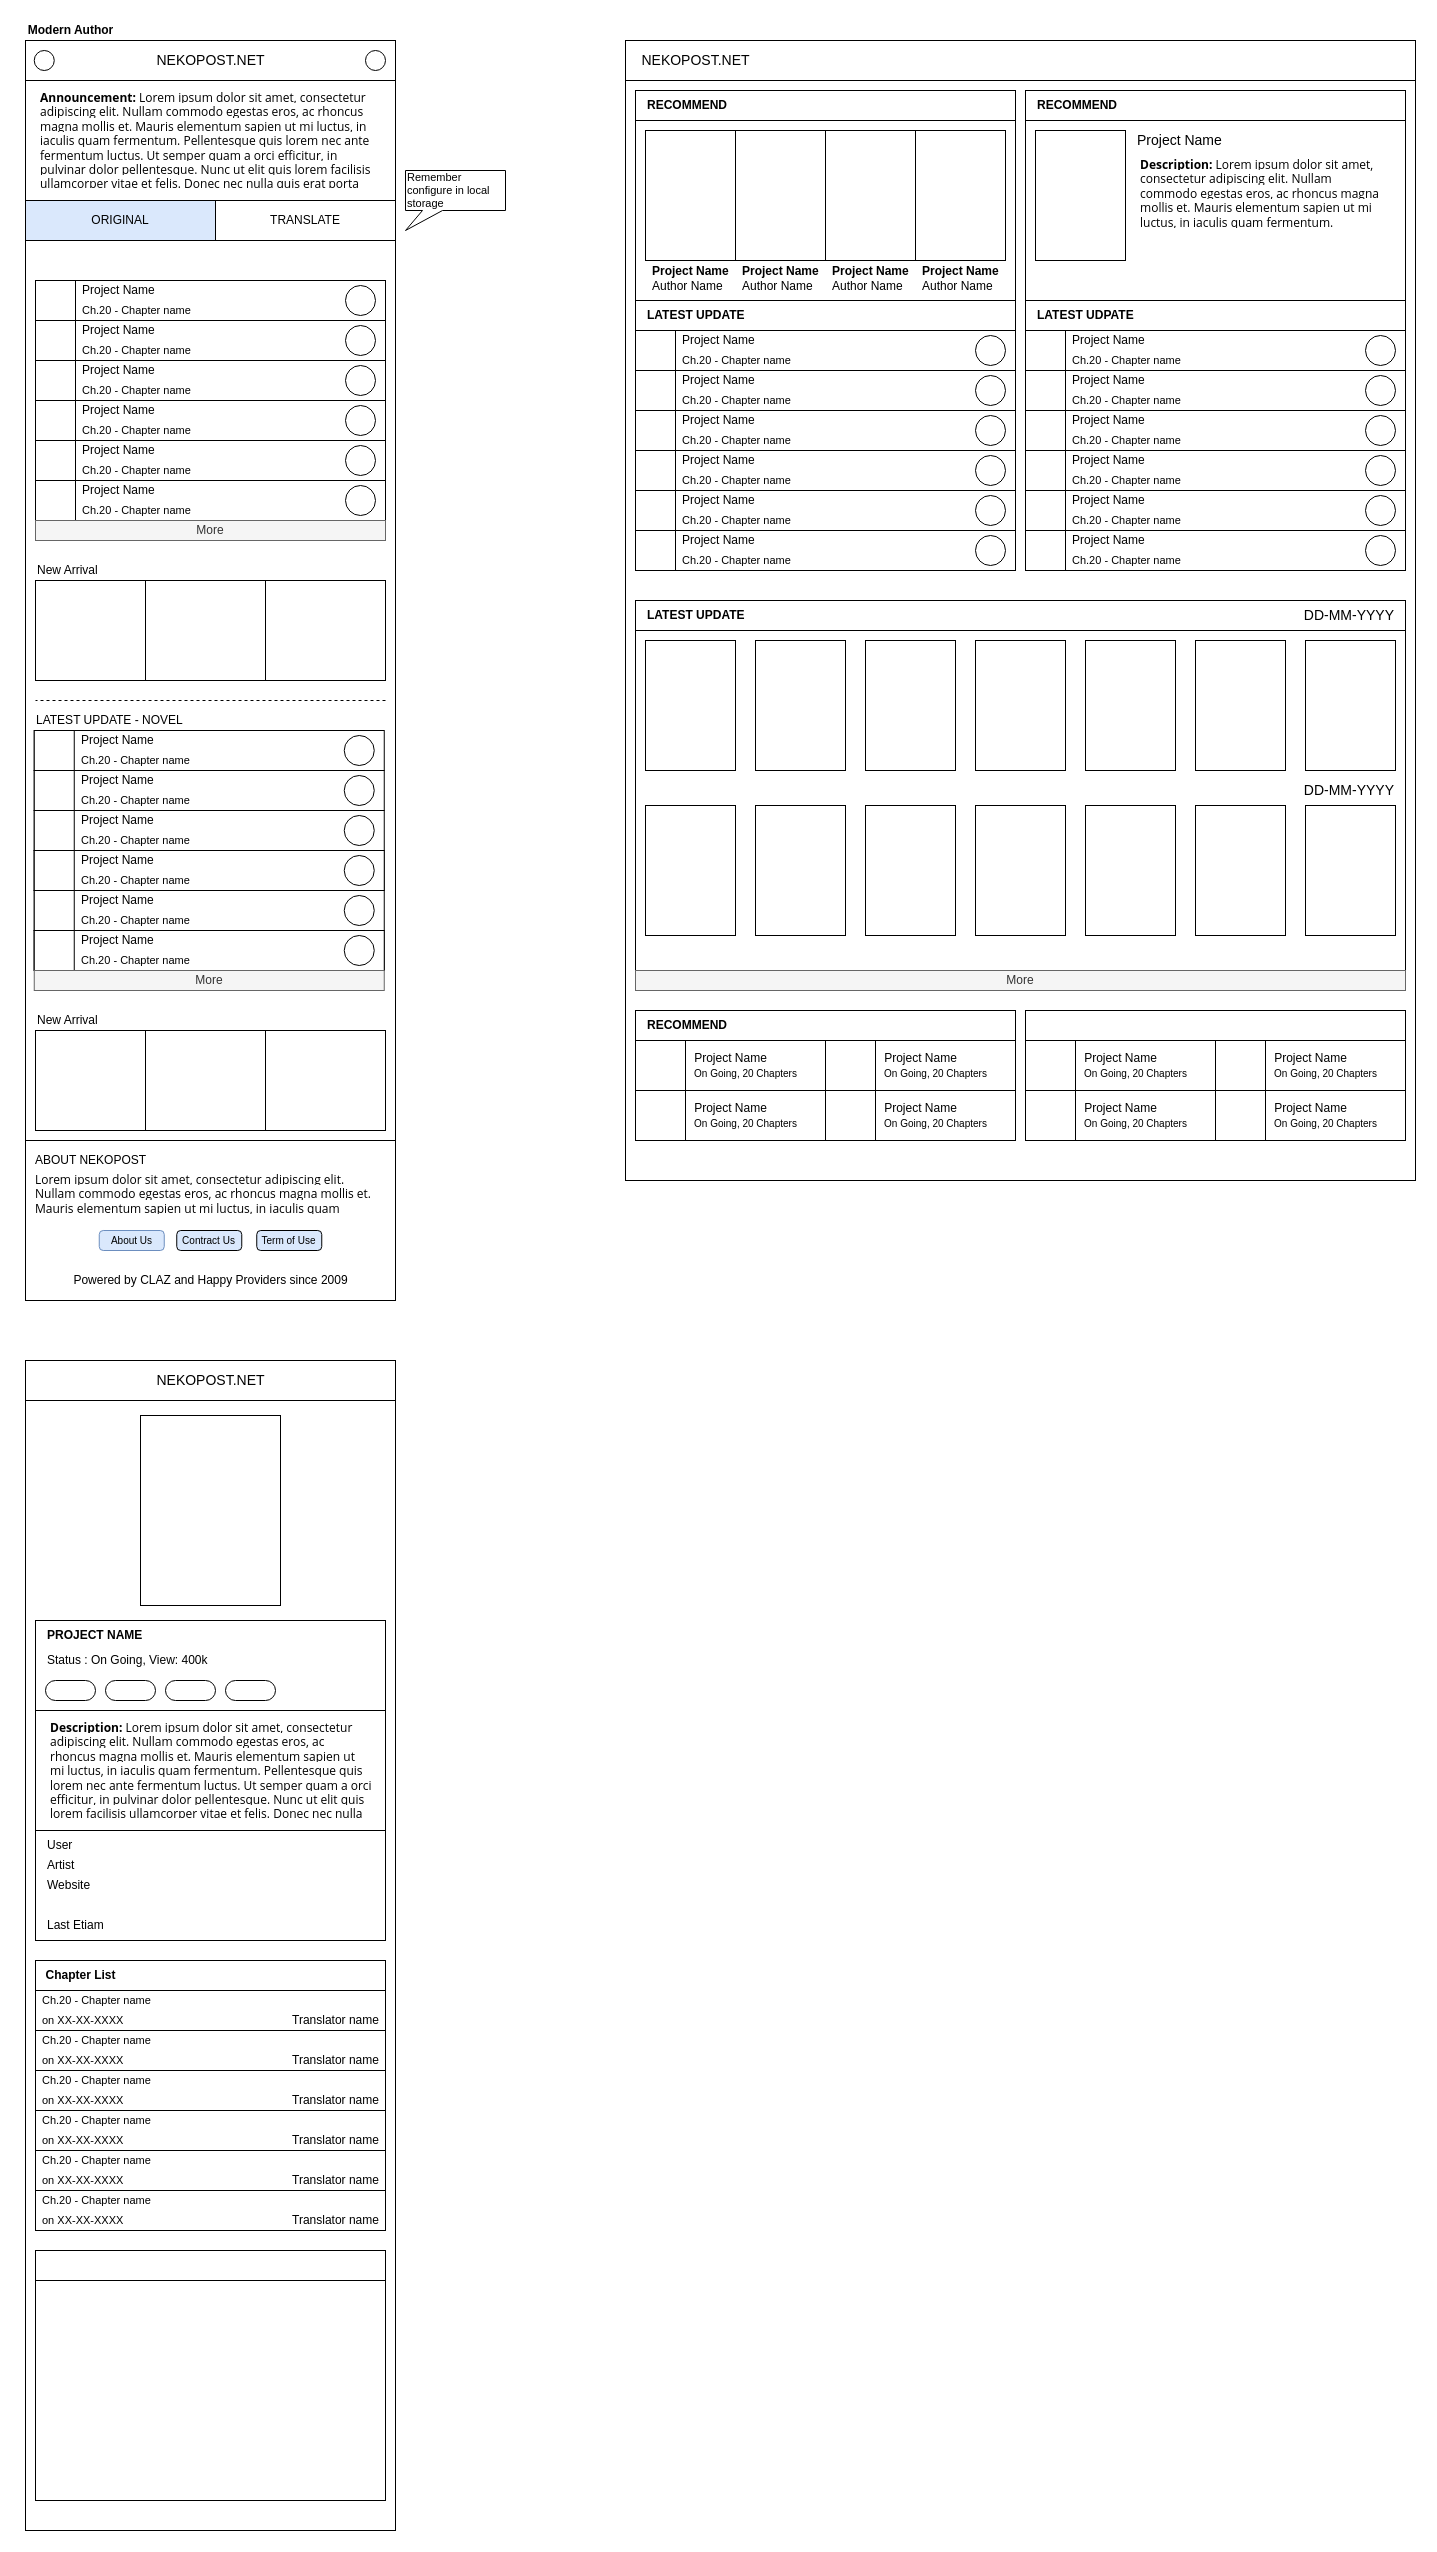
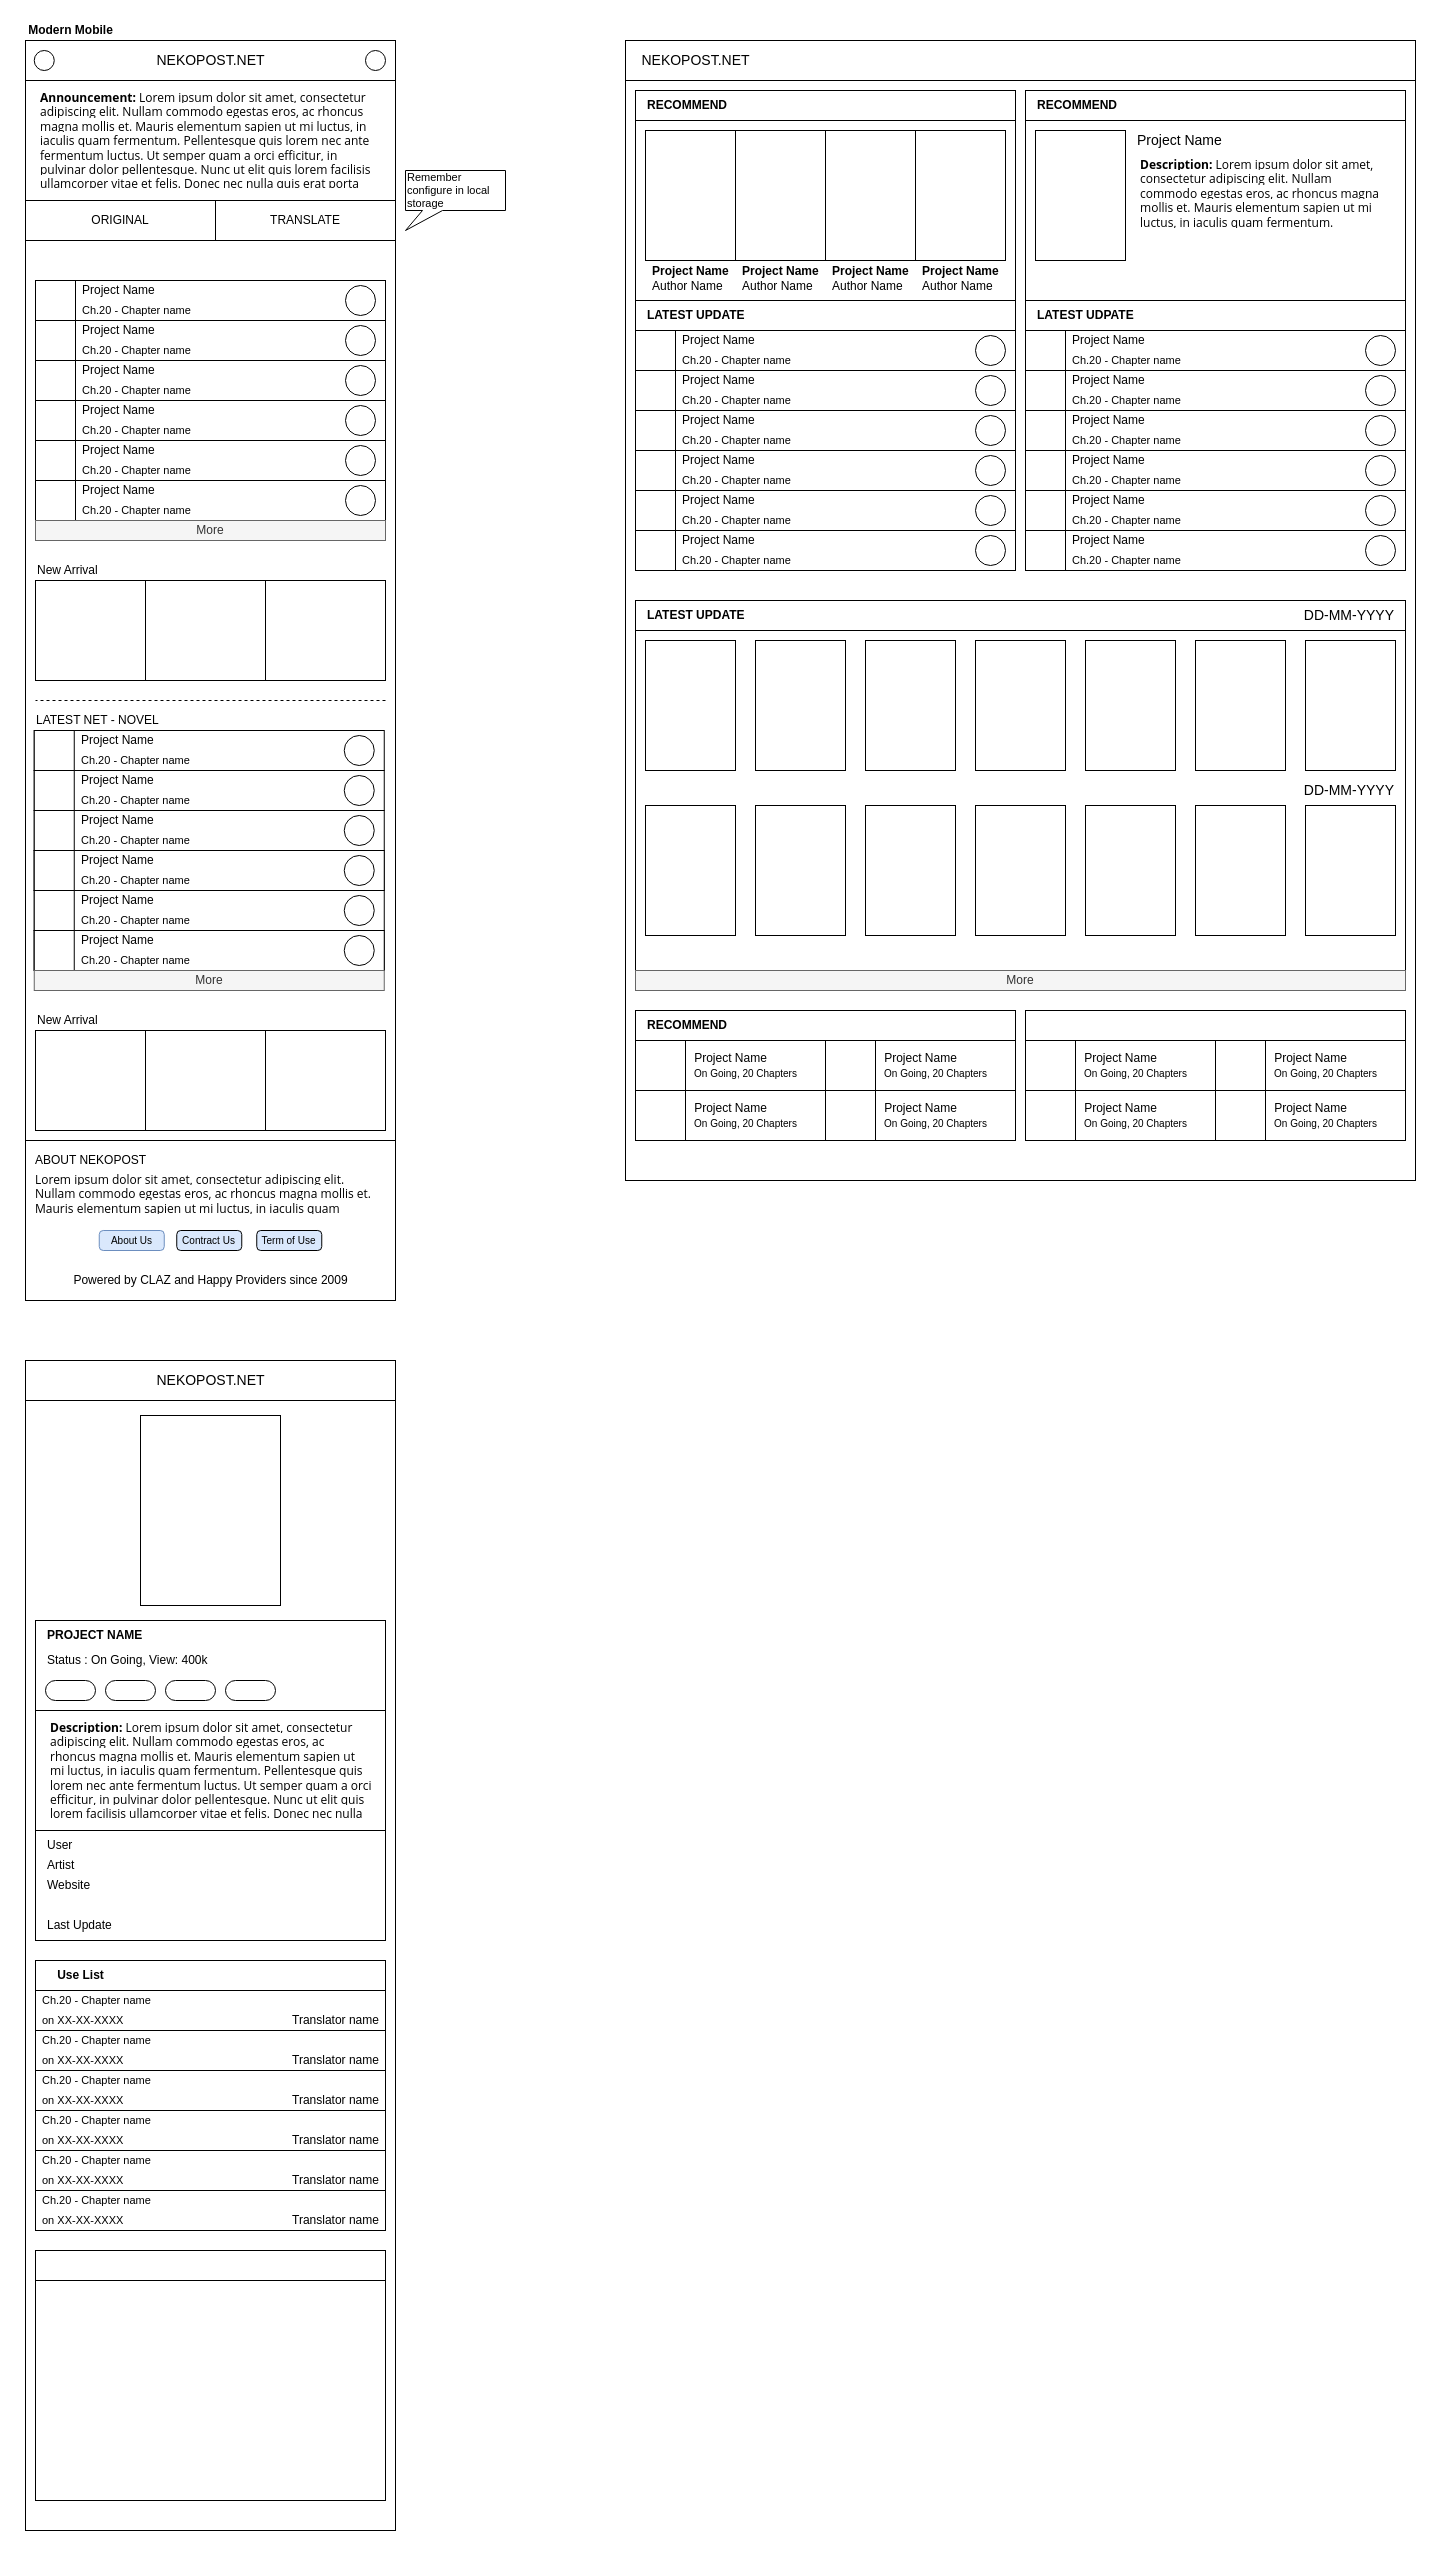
- <mxCell id="4" value="Modern Author" style="text;html=1;align=center;verticalAlign=middle;resizable=0;points=[];autosize=1;fontStyle=1" parent="1" vertex="1"><mxGeometry x="20" y="20" width="100" height="20" as="geometry" /></mxCell>
+ <mxCell id="4" value="Modern Mobile" style="text;html=1;align=center;verticalAlign=middle;resizable=0;points=[];autosize=1;fontStyle=1" parent="1" vertex="1"><mxGeometry x="20" y="20" width="100" height="20" as="geometry" /></mxCell>
- <mxCell id="6" value="ORIGINAL" style="rounded=0;whiteSpace=wrap;html=1;fillColor=#dae8fc;" parent="1" vertex="1"><mxGeometry x="25" y="200" width="190" height="40" as="geometry" /></mxCell>
+ <mxCell id="6" value="ORIGINAL" style="rounded=0;whiteSpace=wrap;html=1;" parent="1" vertex="1"><mxGeometry x="25" y="200" width="190" height="40" as="geometry" /></mxCell>
- <mxCell id="45" value="LATEST UPDATE - NOVEL" style="text;html=1;align=left;verticalAlign=middle;resizable=0;points=[];autosize=1;fontSize=12;" parent="1" vertex="1"><mxGeometry x="33.75" y="710" width="160" height="20" as="geometry" /></mxCell>
+ <mxCell id="45" value="LATEST NET - NOVEL" style="text;html=1;align=left;verticalAlign=middle;resizable=0;points=[];autosize=1;fontSize=12;" parent="1" vertex="1"><mxGeometry x="33.75" y="710" width="160" height="20" as="geometry" /></mxCell>
- <mxCell id="110" value="Last Etiam" style="text;html=1;align=left;verticalAlign=middle;resizable=0;points=[];autosize=1;" vertex="1" parent="1"><mxGeometry x="45" y="1915" width="80" height="20" as="geometry" /></mxCell>
+ <mxCell id="110" value="Last Update" style="text;html=1;align=left;verticalAlign=middle;resizable=0;points=[];autosize=1;" vertex="1" parent="1"><mxGeometry x="45" y="1915" width="80" height="20" as="geometry" /></mxCell>
- <mxCell id="142" value="Chapter List" style="text;html=1;align=center;verticalAlign=middle;resizable=0;points=[];autosize=1;fontStyle=1" vertex="1" parent="1"><mxGeometry x="35" y="1965" width="90" height="20" as="geometry" /></mxCell>
+ <mxCell id="142" value="Use List" style="text;html=1;align=center;verticalAlign=middle;resizable=0;points=[];autosize=1;fontStyle=1" vertex="1" parent="1"><mxGeometry x="35" y="1965" width="90" height="20" as="geometry" /></mxCell>
